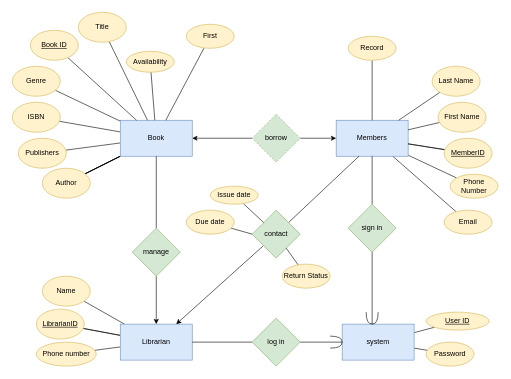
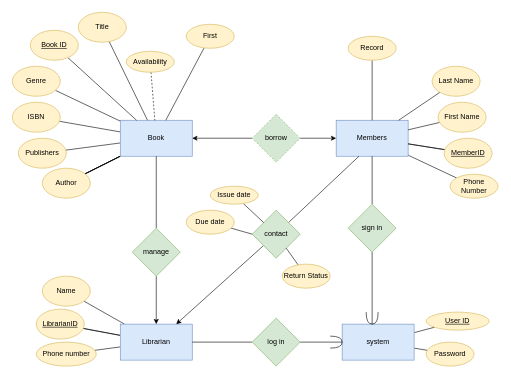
- <mxCell id="57" value="" style="rounded=0;orthogonalLoop=1;jettySize=auto;html=1;endArrow=none;endFill=0;" parent="1" source="58" target="10" edge="1"><mxGeometry relative="1" as="geometry" /></mxCell>
+ <mxCell id="57" value="" style="rounded=0;orthogonalLoop=1;jettySize=auto;html=1;endArrow=none;endFill=0;dashed=1;" parent="1" source="58" target="10" edge="1"><mxGeometry relative="1" as="geometry" /></mxCell>
- <mxCell id="17" value="" style="edgeStyle=none;rounded=0;orthogonalLoop=1;jettySize=auto;html=1;endArrow=none;endFill=0;" parent="1" source="18" target="42" edge="1"><mxGeometry relative="1" as="geometry" /></mxCell>
- <mxCell id="42" value="Email" style="ellipse;whiteSpace=wrap;html=1;rounded=0;fillColor=#fff2cc;strokeColor=#d6b656;" parent="1" vertex="1"><mxGeometry x="740" y="350" width="80" height="40" as="geometry" /></mxCell>
